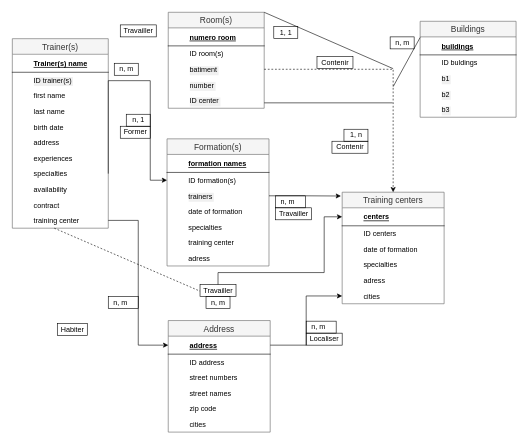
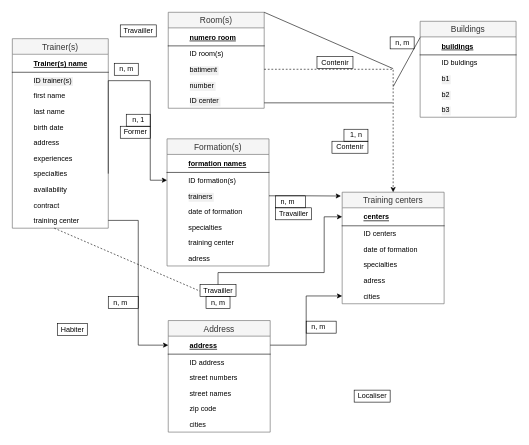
- <mxCell id="49" value="&lt;font color=&quot;#000000&quot;&gt;1, 1&lt;/font&gt;" style="text;html=1;align=center;verticalAlign=middle;resizable=0;points=[];autosize=1;fontColor=#FFFFFF;strokeColor=#000000;" vertex="1" parent="3"><mxGeometry x="436" y="24" width="40" height="20" as="geometry" /></mxCell>
- <mxCell id="73" value="Localiser" style="text;html=1;align=center;verticalAlign=middle;resizable=0;points=[];autosize=1;fontColor=#000000;strokeColor=#000000;" vertex="1" parent="3"><mxGeometry x="490" y="535" width="60" height="20" as="geometry" /></mxCell>
+ <mxCell id="73" value="Localiser" style="text;html=1;align=center;verticalAlign=middle;resizable=0;points=[];autosize=1;fontColor=#000000;strokeColor=#000000;" vertex="1" parent="3"><mxGeometry x="570" y="630" width="60" height="20" as="geometry" /></mxCell>
